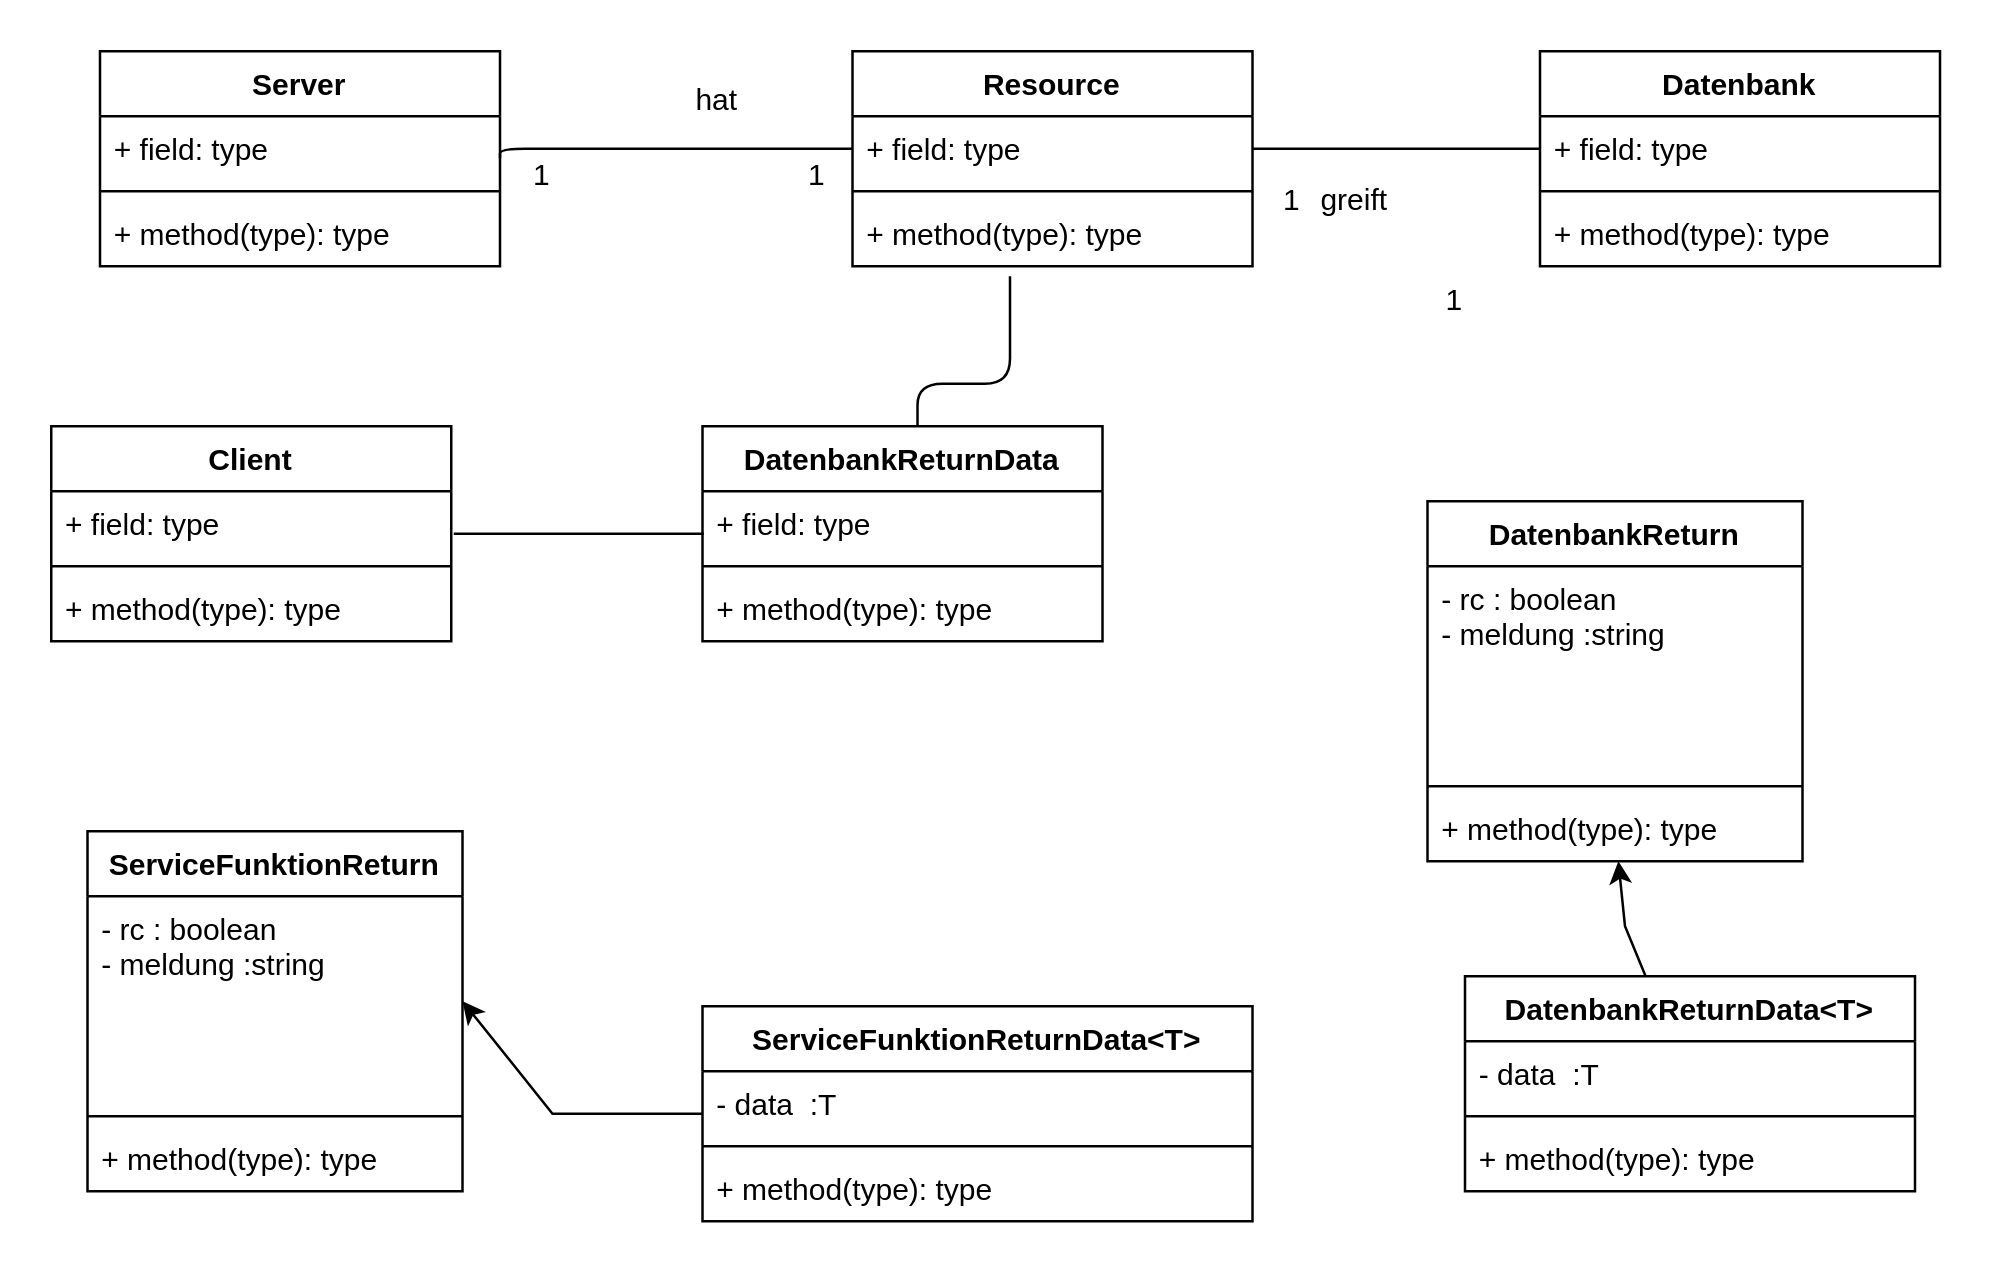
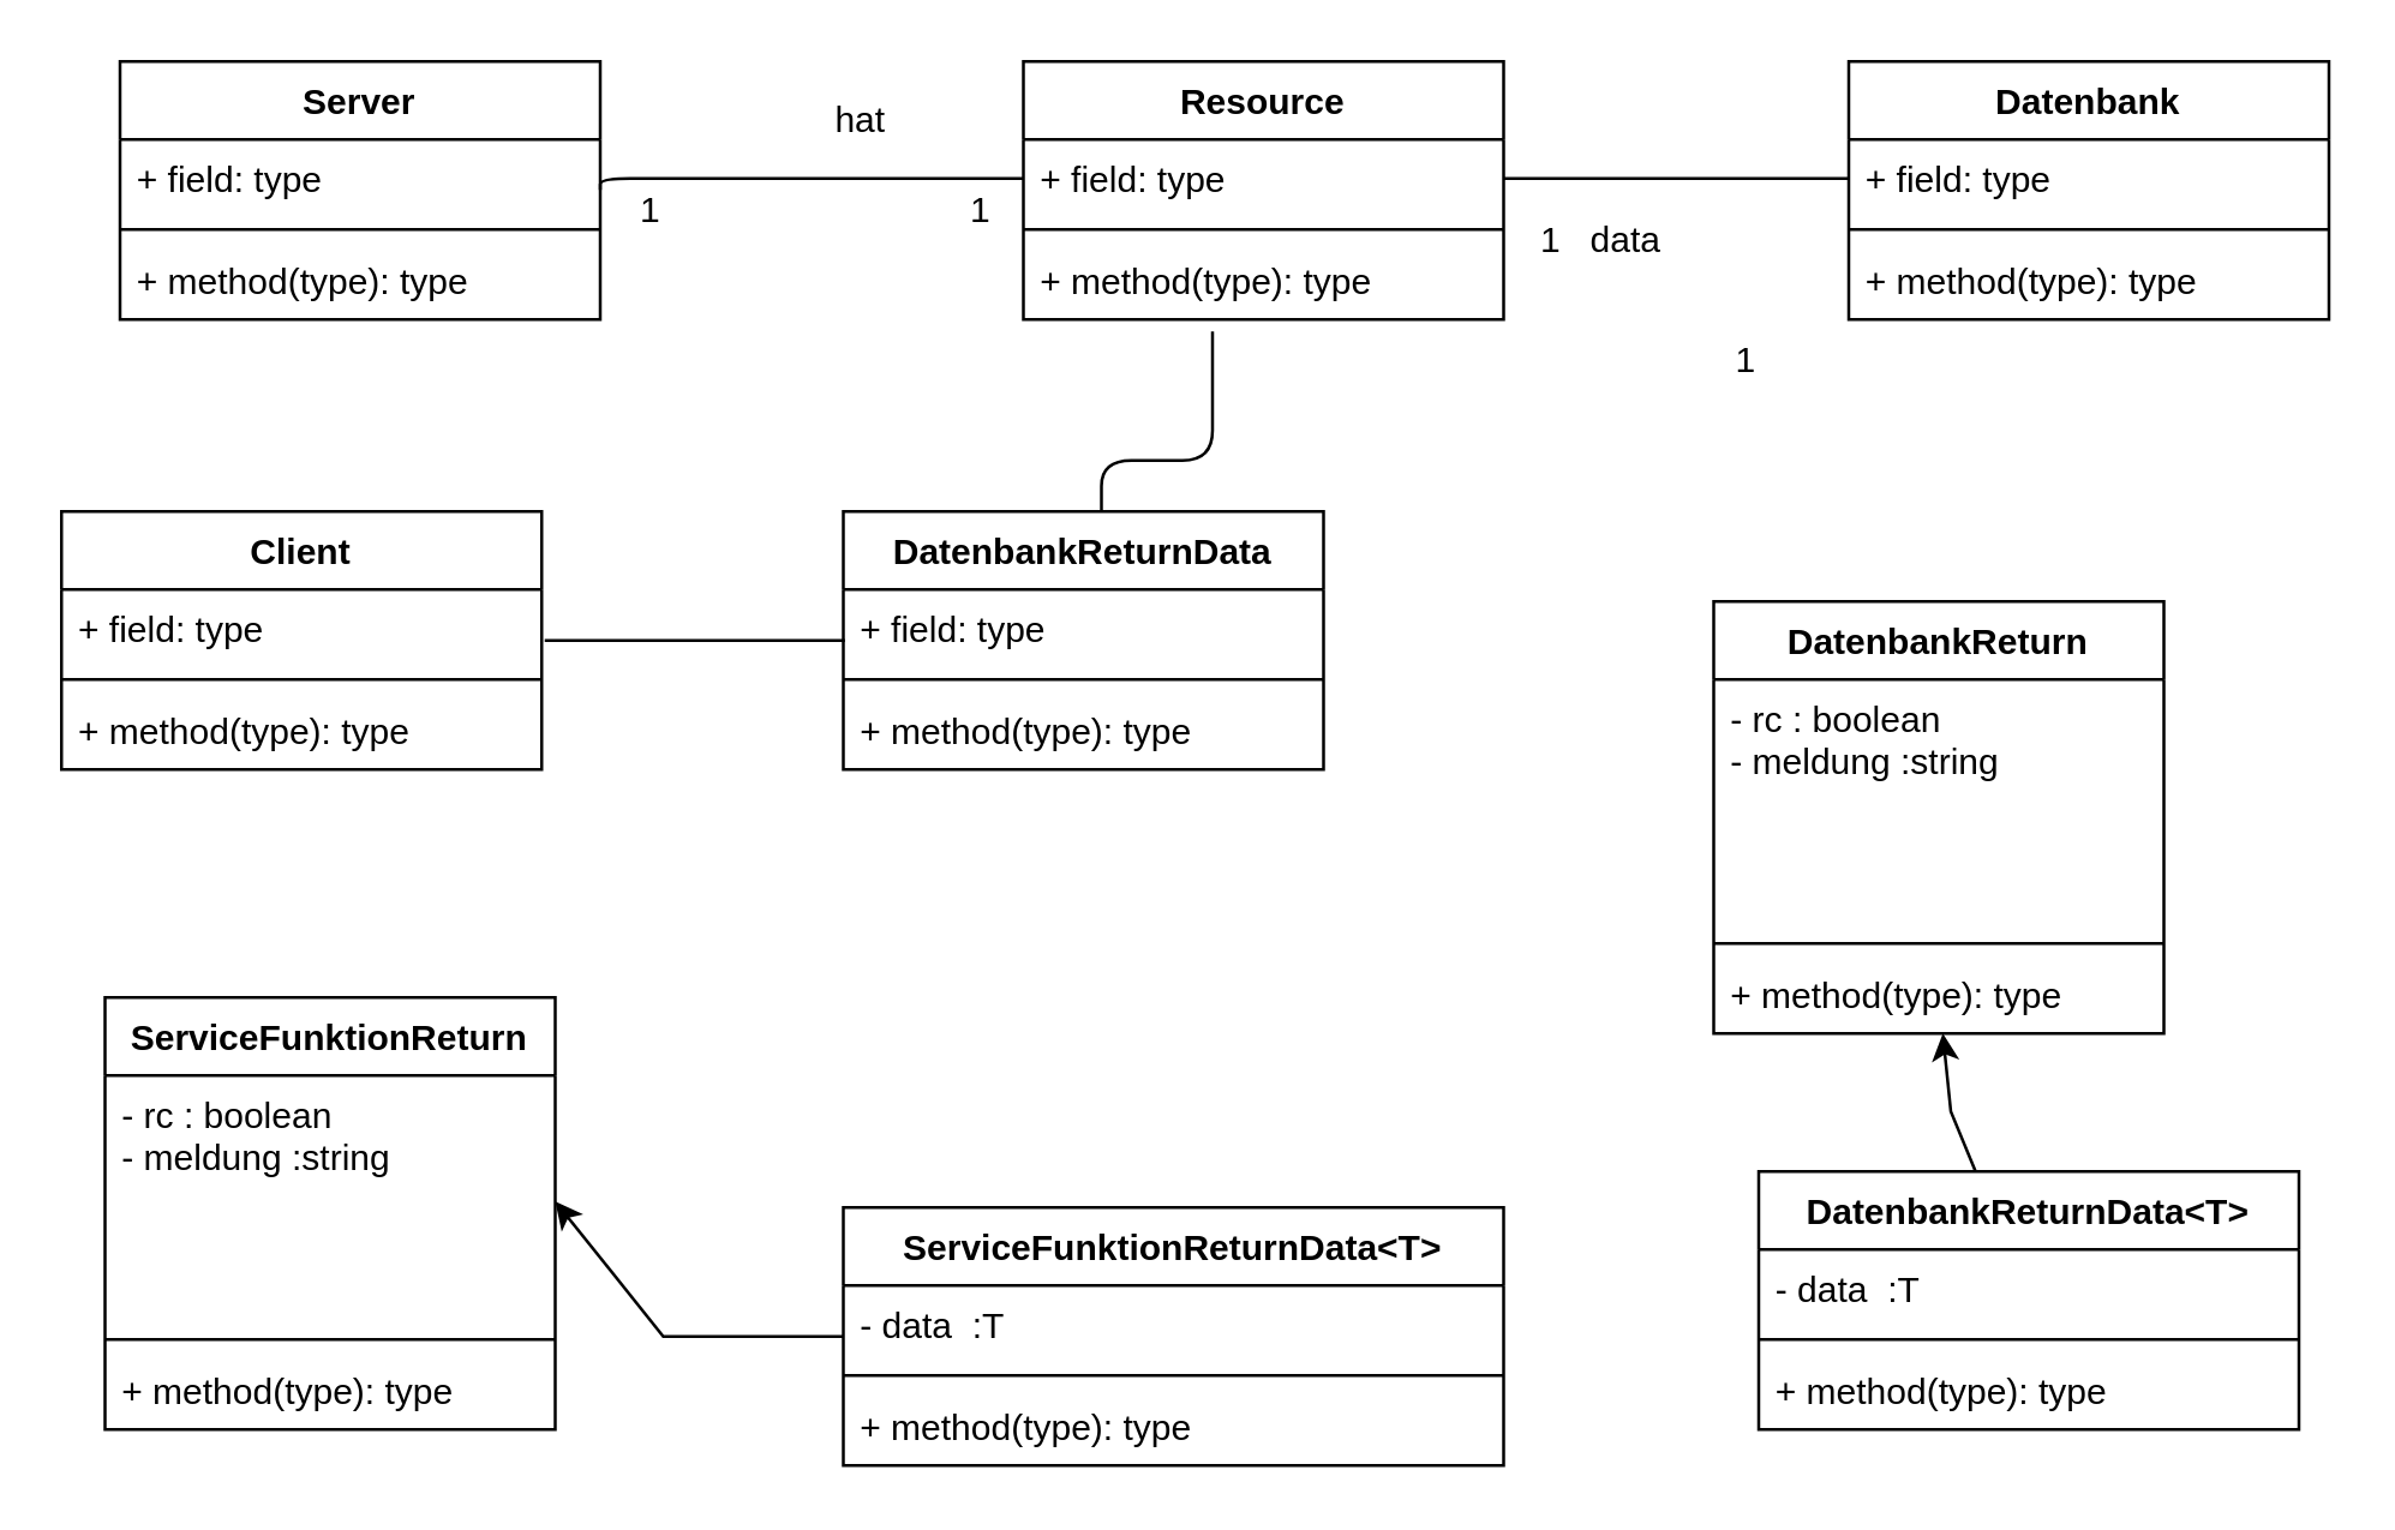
- <mxCell id="47" value="greift" style="text;html=1;align=center;verticalAlign=middle;resizable=0;points=[];autosize=1;" vertex="1" parent="1"><mxGeometry x="520.5" y="70" width="40" height="20" as="geometry" /></mxCell>
+ <mxCell id="47" value="data" style="text;html=1;align=center;verticalAlign=middle;resizable=0;points=[];autosize=1;" vertex="1" parent="1"><mxGeometry x="520.5" y="70" width="40" height="20" as="geometry" /></mxCell>
